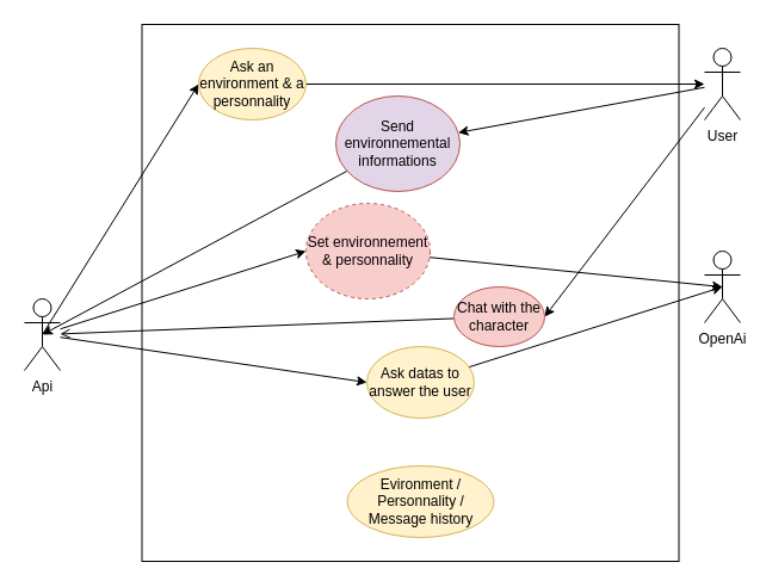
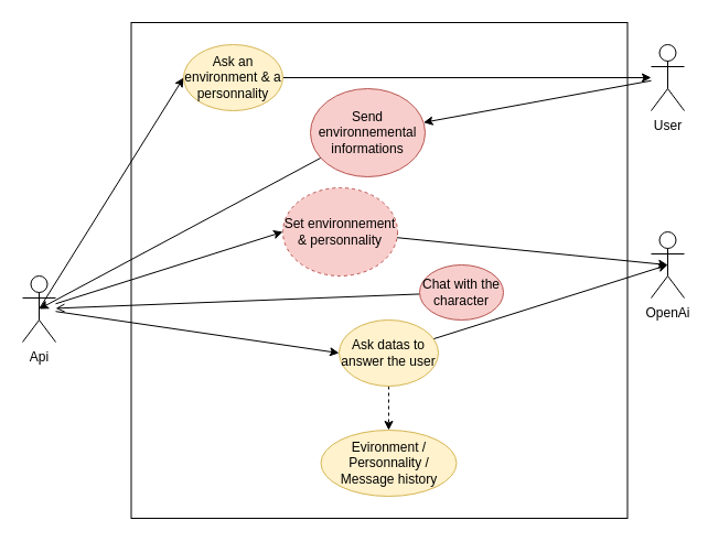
- <mxCell id="14" value="&lt;div&gt;Send environnemental informations&lt;/div&gt;" style="ellipse;whiteSpace=wrap;html=1;fillColor=#e1d5e7;strokeColor=#b85450;" vertex="1" parent="1"><mxGeometry x="281" y="80" width="104" height="80" as="geometry" /></mxCell>
+ <mxCell id="14" value="&lt;div&gt;Send environnemental informations&lt;/div&gt;" style="ellipse;whiteSpace=wrap;html=1;fillColor=#f8cecc;strokeColor=#b85450;" vertex="1" parent="1"><mxGeometry x="281" y="80" width="104" height="80" as="geometry" /></mxCell>
- <mxCell id="4" style="edgeStyle=none;rounded=0;orthogonalLoop=1;jettySize=auto;html=1;entryX=1;entryY=0.5;entryDx=0;entryDy=0;" edge="1" parent="1" source="5" target="18"><mxGeometry relative="1" as="geometry" /></mxCell>
+ <mxCell id="20" value="" style="edgeStyle=none;rounded=0;orthogonalLoop=1;jettySize=auto;html=1;dashed=1;" edge="1" parent="1" source="21" target="22"><mxGeometry relative="1" as="geometry" /></mxCell>
